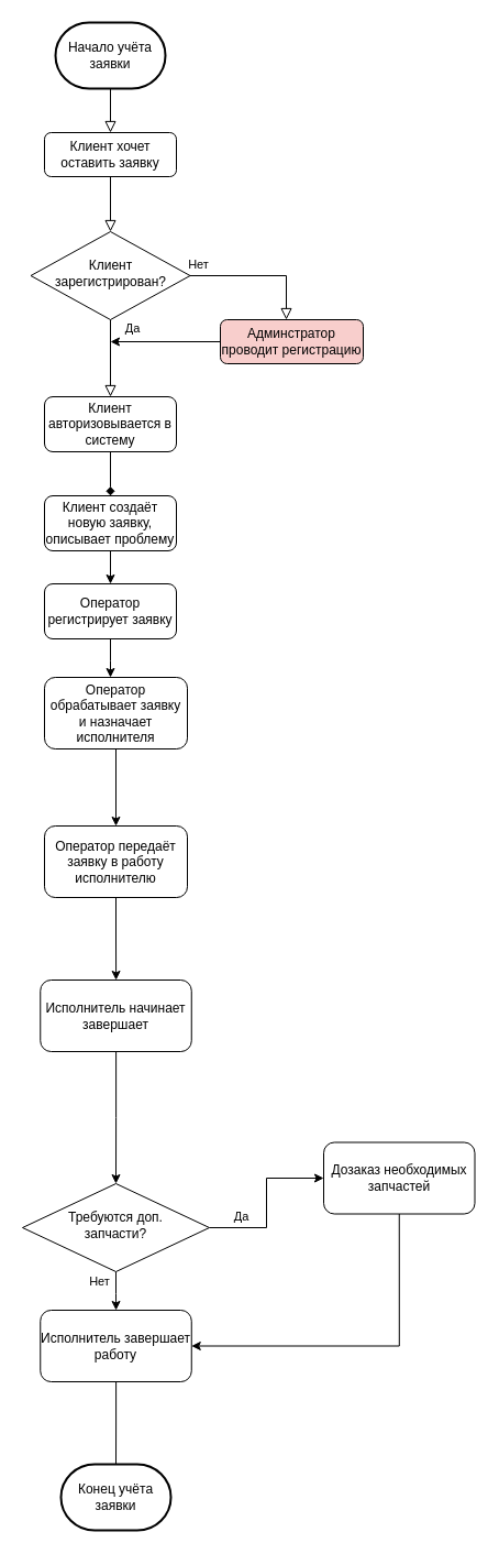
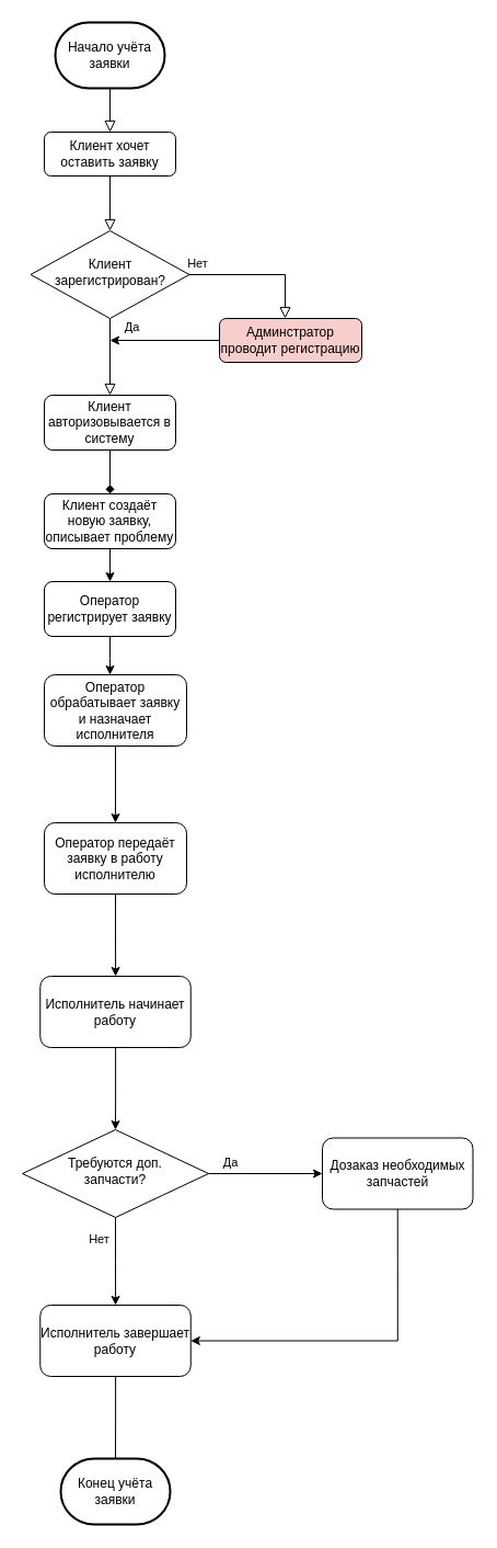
- <mxCell id="23" value="Исполнитель начинает завершает" style="rounded=1;whiteSpace=wrap;html=1;fontSize=12;glass=0;strokeWidth=1;shadow=0;" parent="1" vertex="1"><mxGeometry x="36.25" y="890" width="137.5" height="65" as="geometry" /></mxCell>
+ <mxCell id="23" value="Исполнитель начинает работу" style="rounded=1;whiteSpace=wrap;html=1;fontSize=12;glass=0;strokeWidth=1;shadow=0;" parent="1" vertex="1"><mxGeometry x="36.25" y="890" width="137.5" height="65" as="geometry" /></mxCell>
- <mxCell id="26" value="Требуются доп.&lt;div&gt;запчасти?&lt;/div&gt;" style="rhombus;whiteSpace=wrap;html=1;shadow=0;fontFamily=Helvetica;fontSize=12;align=center;strokeWidth=1;spacing=6;spacingTop=-4;" parent="1" vertex="1"><mxGeometry x="20" y="1075" width="170" height="80" as="geometry" /></mxCell>
+ <mxCell id="26" value="Требуются доп.&lt;div&gt;запчасти?&lt;/div&gt;" style="rhombus;whiteSpace=wrap;html=1;shadow=0;fontFamily=Helvetica;fontSize=12;align=center;strokeWidth=1;spacing=6;spacingTop=-4;" parent="1" vertex="1"><mxGeometry x="20" y="1030" width="170" height="80" as="geometry" /></mxCell>
